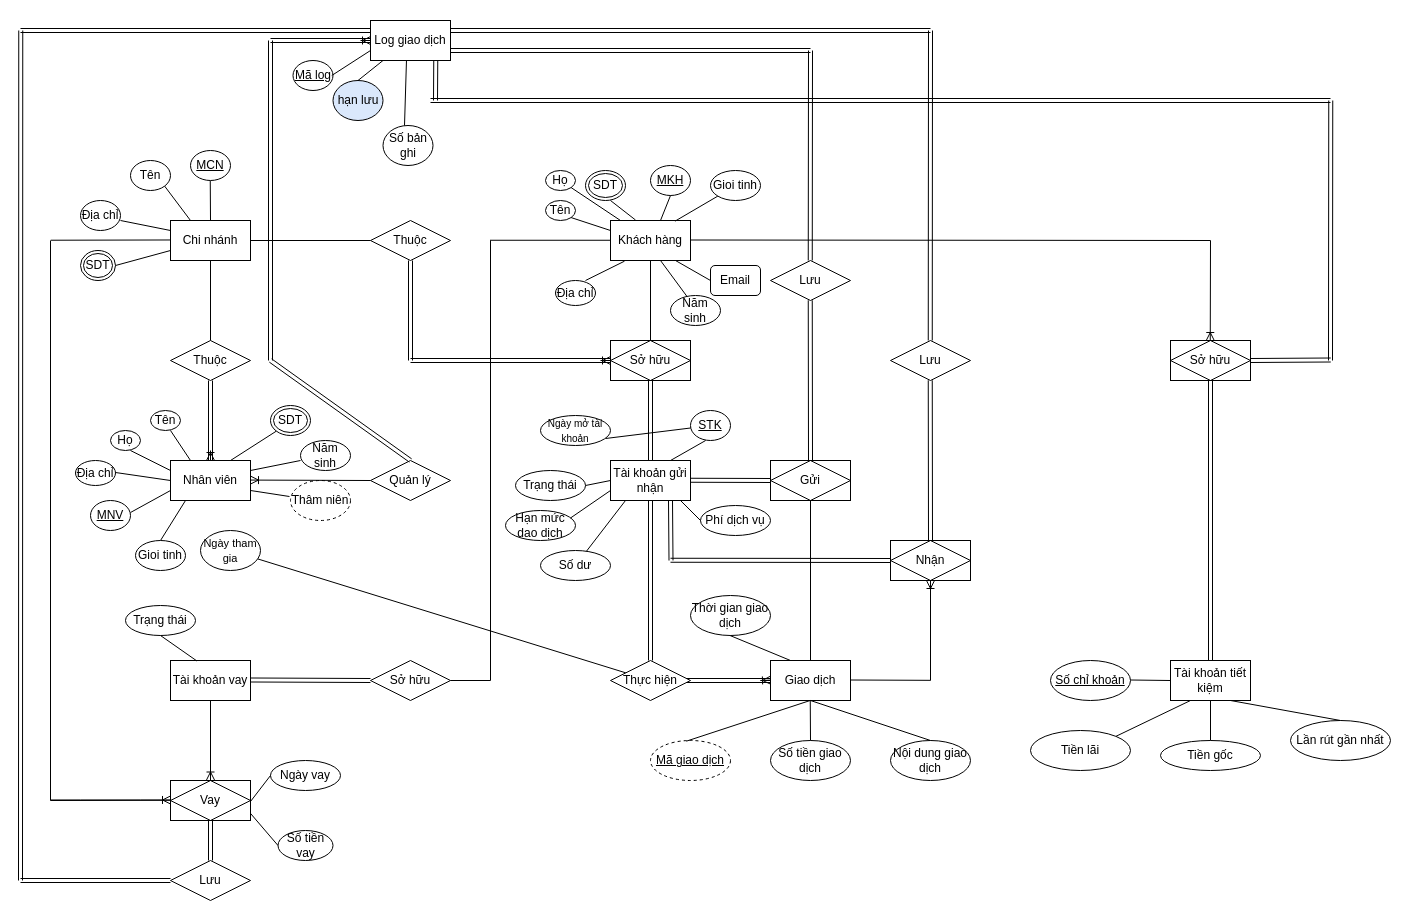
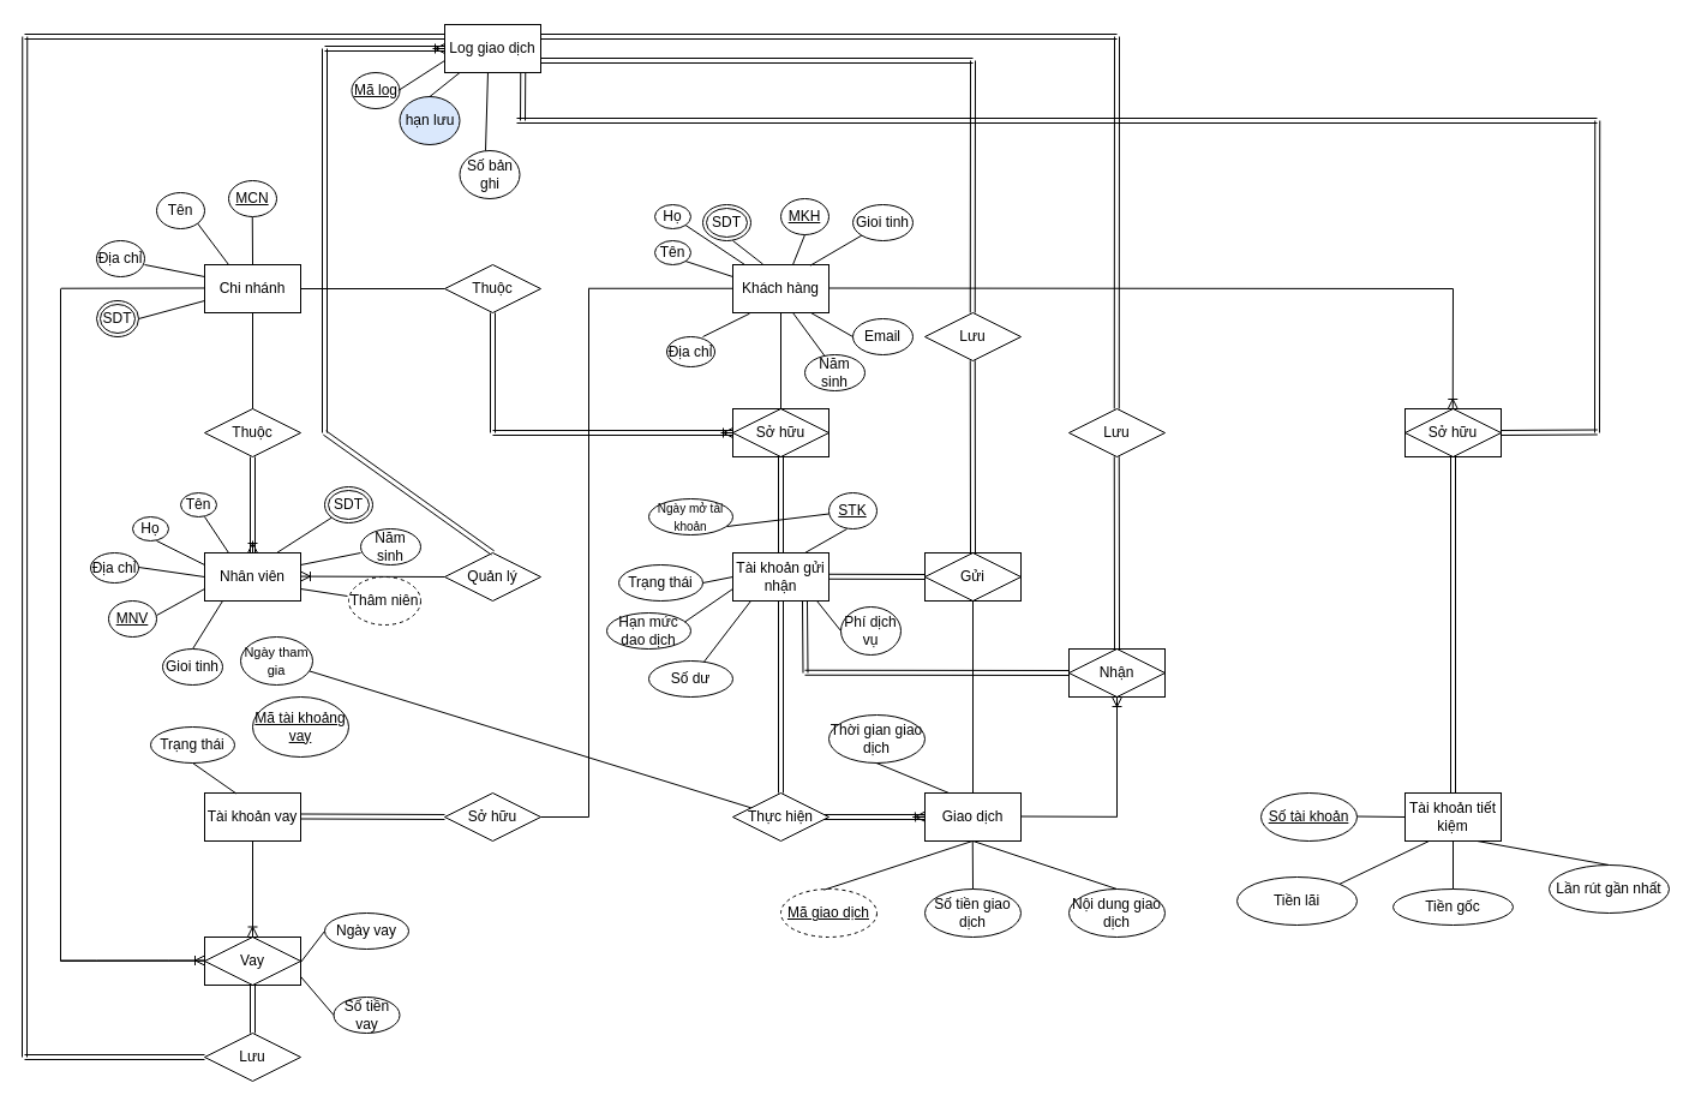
- <mxCell id="46" value="Email" style="whiteSpace=wrap;html=1;align=center;rounded=1;" parent="1" vertex="1"><mxGeometry x="710" y="265" width="50" height="30" as="geometry" /></mxCell>
+ <mxCell id="46" value="Email" style="ellipse;whiteSpace=wrap;html=1;align=center;" parent="1" vertex="1"><mxGeometry x="710" y="265" width="50" height="30" as="geometry" /></mxCell>
- <mxCell id="150" value="Phí dịch vụ" style="ellipse;whiteSpace=wrap;html=1;align=center;" vertex="1" parent="1"><mxGeometry x="700" y="505" width="70" height="30" as="geometry" /></mxCell>
+ <mxCell id="150" value="Phí dịch vụ" style="ellipse;whiteSpace=wrap;html=1;align=center;" vertex="1" parent="1"><mxGeometry x="700" y="505" width="50" height="40" as="geometry" /></mxCell>
+ <mxCell id="63" value="Mã tài khoảng vay" style="ellipse;whiteSpace=wrap;html=1;align=center;fontStyle=4;" parent="1" vertex="1"><mxGeometry x="210" y="580" width="80" height="50" as="geometry" /></mxCell>
- <mxCell id="120" value="Số chỉ khoản" style="ellipse;whiteSpace=wrap;html=1;align=center;fontStyle=4;" parent="1" vertex="1"><mxGeometry x="1050" y="660" width="80" height="40" as="geometry" /></mxCell>
+ <mxCell id="120" value="Số tài khoản" style="ellipse;whiteSpace=wrap;html=1;align=center;fontStyle=4;" parent="1" vertex="1"><mxGeometry x="1050" y="660" width="80" height="40" as="geometry" /></mxCell>
